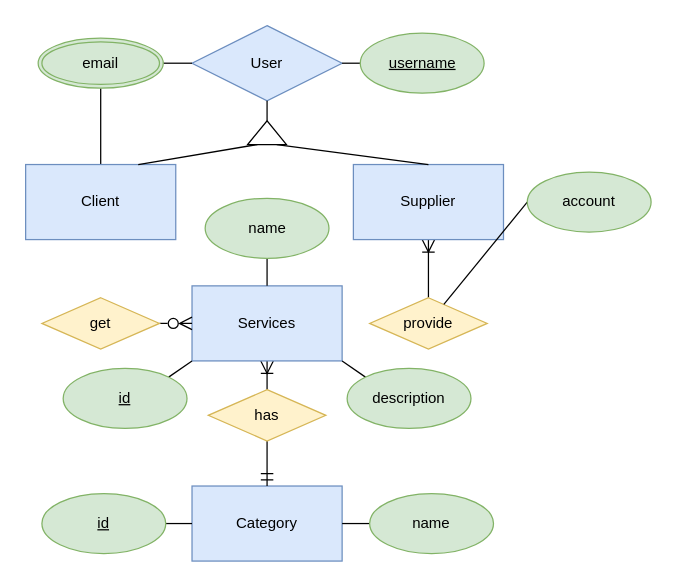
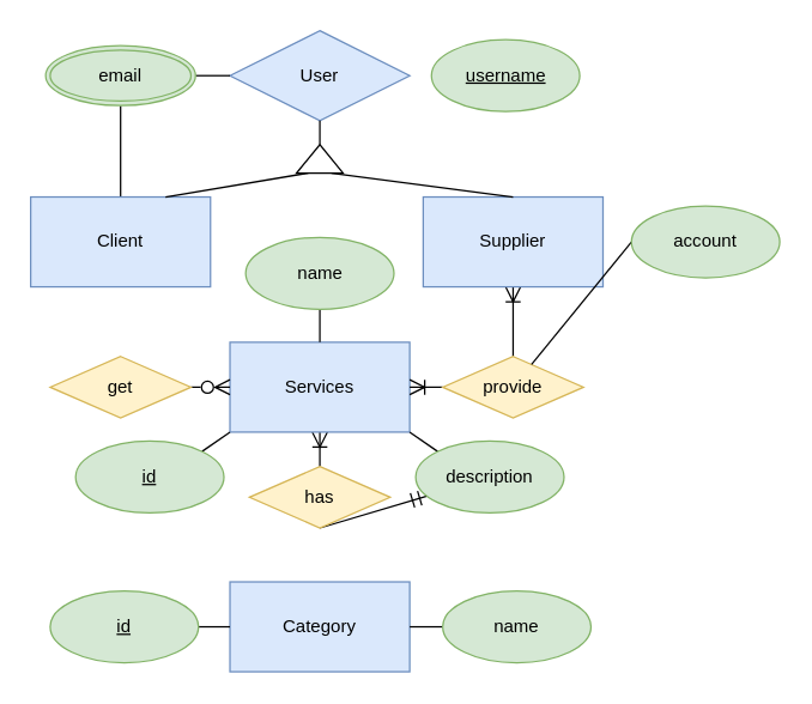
- <mxCell id="10" style="edgeStyle=none;curved=1;rounded=0;orthogonalLoop=1;jettySize=auto;html=1;exitX=0;exitY=0.5;exitDx=0;exitDy=0;entryX=1;entryY=0.5;entryDx=0;entryDy=0;fontSize=12;startSize=8;endSize=8;endArrow=none;endFill=0;" edge="1" parent="1" source="11" target="2"><mxGeometry relative="1" as="geometry" /></mxCell>
+ <mxCell id="15" style="edgeStyle=none;curved=1;rounded=0;orthogonalLoop=1;jettySize=auto;html=1;exitX=0;exitY=0.5;exitDx=0;exitDy=0;fontSize=12;startSize=8;endSize=8;endArrow=ERoneToMany;endFill=0;" edge="1" parent="1" source="16" target="8"><mxGeometry relative="1" as="geometry" /></mxCell>
- <mxCell id="17" style="edgeStyle=none;curved=1;rounded=0;orthogonalLoop=1;jettySize=auto;html=1;exitX=0.5;exitY=1;exitDx=0;exitDy=0;entryX=0.5;entryY=0;entryDx=0;entryDy=0;fontSize=12;startSize=8;endSize=8;endArrow=ERmandOne;endFill=0;startArrow=none;startFill=0;" edge="1" parent="1" source="18" target="9"><mxGeometry relative="1" as="geometry" /></mxCell>
+ <mxCell id="17" style="edgeStyle=none;curved=1;rounded=0;orthogonalLoop=1;jettySize=auto;html=1;exitX=0.5;exitY=1;exitDx=0;exitDy=0;fontSize=12;startSize=8;endSize=8;endArrow=ERmandOne;endFill=0;startArrow=none;startFill=0;" edge="1" parent="1" source="18" target="28"><mxGeometry relative="1" as="geometry" /></mxCell>
